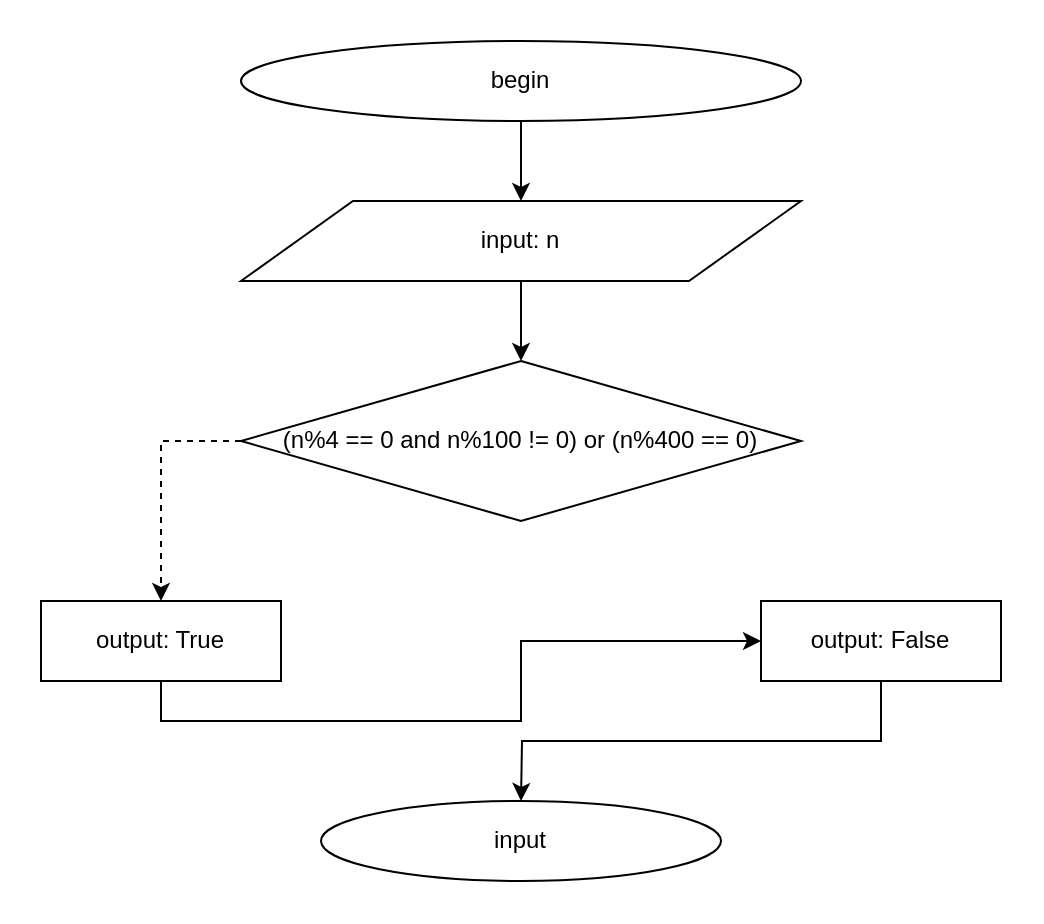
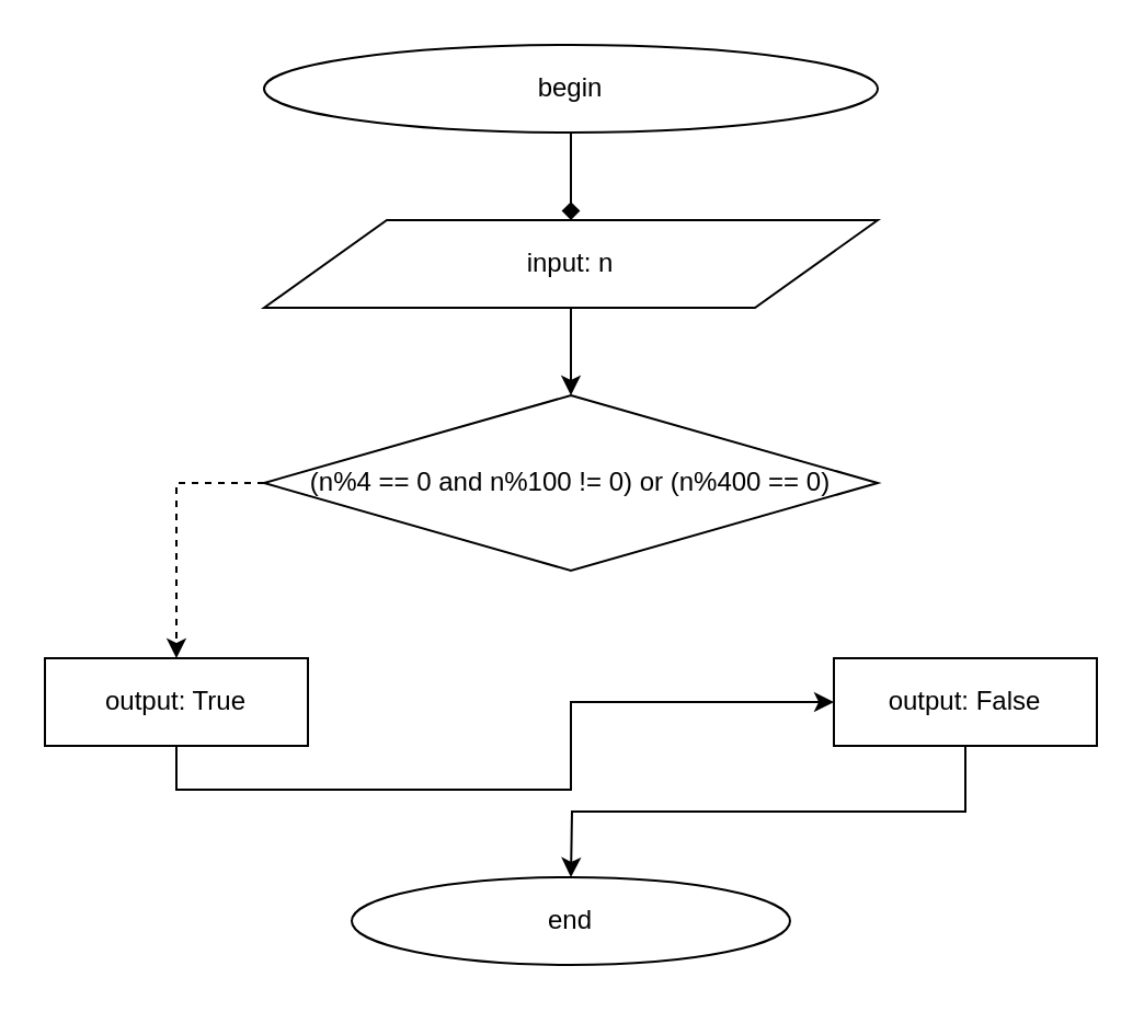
- <mxCell id="2" style="edgeStyle=orthogonalEdgeStyle;rounded=0;orthogonalLoop=1;jettySize=auto;html=1;entryX=0.5;entryY=0;entryDx=0;entryDy=0;" edge="1" parent="1" source="3" target="6"><mxGeometry relative="1" as="geometry" /></mxCell>
+ <mxCell id="2" style="edgeStyle=orthogonalEdgeStyle;rounded=0;orthogonalLoop=1;jettySize=auto;html=1;entryX=0.5;entryY=0;entryDx=0;entryDy=0;endArrow=diamond;" edge="1" parent="1" source="3" target="6"><mxGeometry relative="1" as="geometry" /></mxCell>
- <mxCell id="4" value="input" style="ellipse;whiteSpace=wrap;html=1;" vertex="1" parent="1"><mxGeometry x="160" y="400" width="200" height="40" as="geometry" /></mxCell>
+ <mxCell id="4" value="end" style="ellipse;whiteSpace=wrap;html=1;" vertex="1" parent="1"><mxGeometry x="160" y="400" width="200" height="40" as="geometry" /></mxCell>
